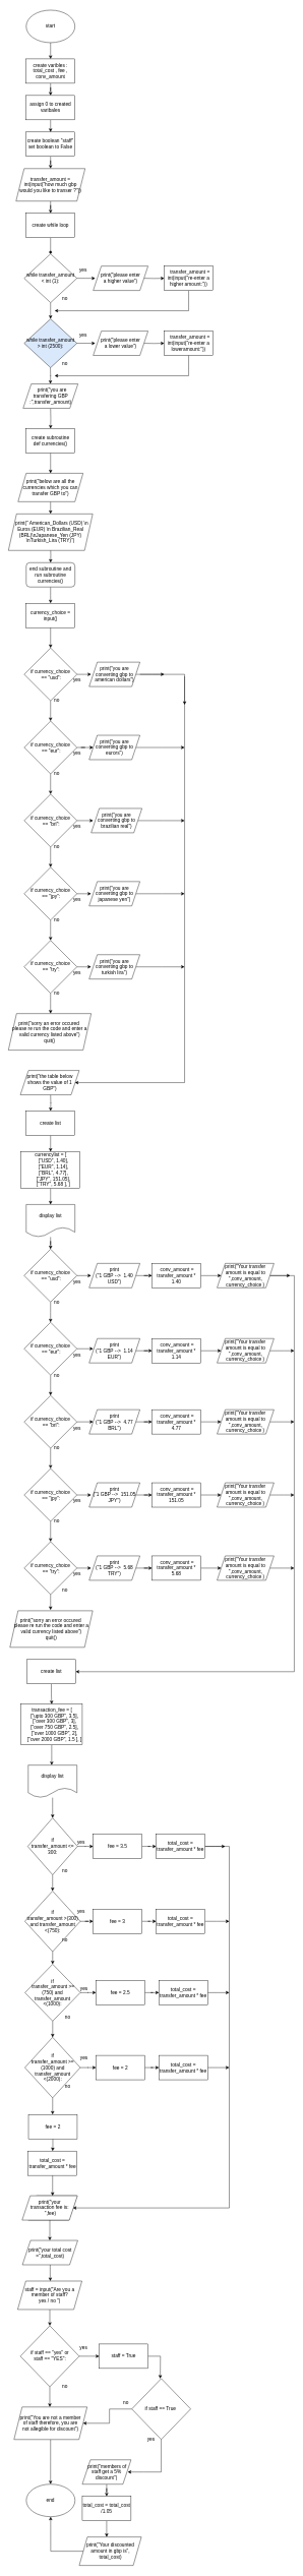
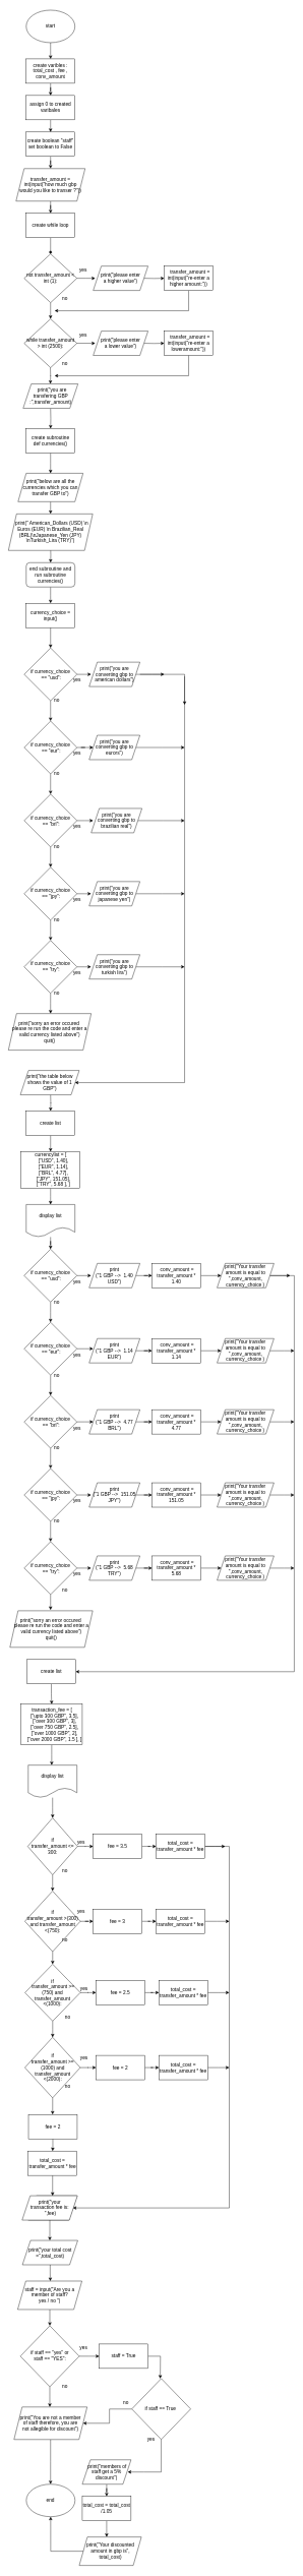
- <mxCell id="16" value="while transfer_amount &amp;lt; int (1):" style="rhombus;whiteSpace=wrap;html=1;" vertex="1" parent="1"><mxGeometry x="59" y="620" width="130" height="120" as="geometry" /></mxCell>
+ <mxCell id="16" value="not transfer_amount &amp;lt; int (1):" style="rhombus;whiteSpace=wrap;html=1;" vertex="1" parent="1"><mxGeometry x="59" y="620" width="130" height="120" as="geometry" /></mxCell>
- <mxCell id="22" value="while transfer_amount &amp;gt; int (2500):" style="rhombus;whiteSpace=wrap;html=1;fillColor=#dae8fc;" vertex="1" parent="1"><mxGeometry x="59" y="780" width="130" height="120" as="geometry" /></mxCell>
+ <mxCell id="22" value="while transfer_amount &amp;gt; int (2500):" style="rhombus;whiteSpace=wrap;html=1;" vertex="1" parent="1"><mxGeometry x="59" y="780" width="130" height="120" as="geometry" /></mxCell>
